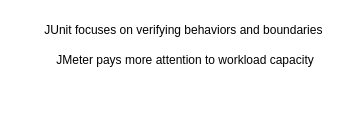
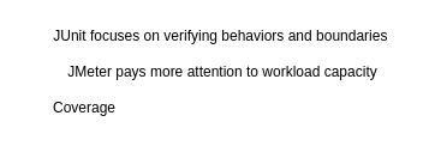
+ <mxCell id="4" value="Coverage" style="text;html=1;strokeColor=none;fillColor=none;align=center;verticalAlign=middle;whiteSpace=wrap;rounded=0;" vertex="1" parent="1"><mxGeometry x="20" y="80" width="100" height="20" as="geometry" /></mxCell>
